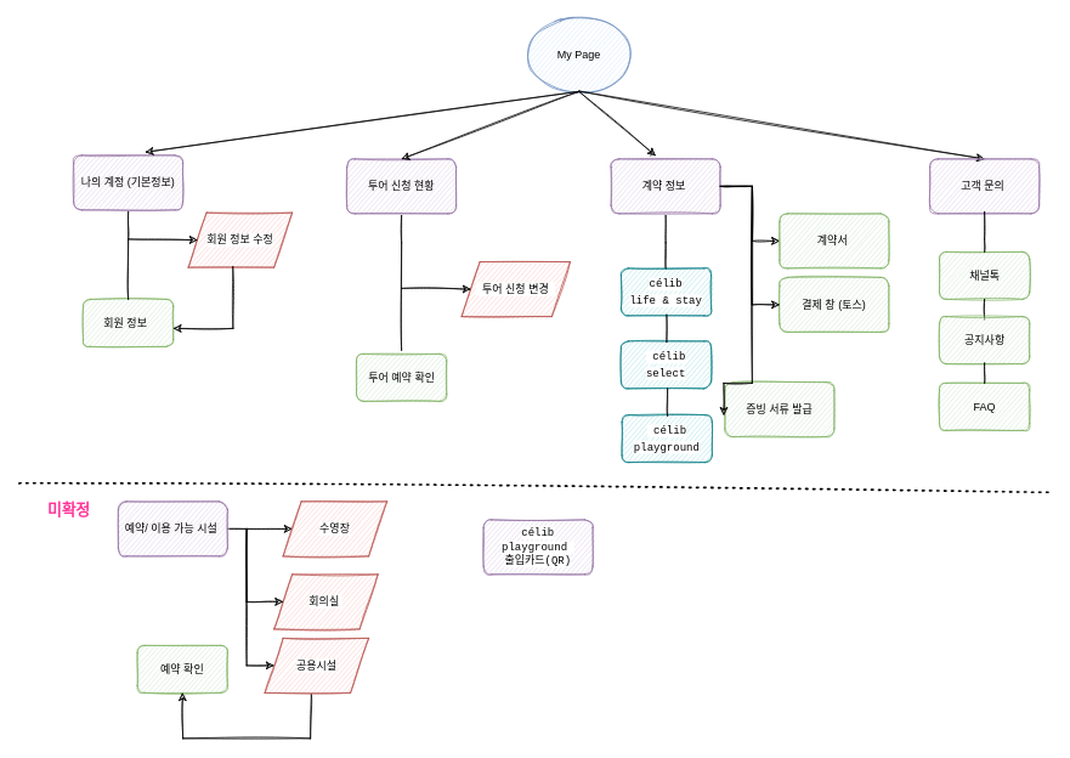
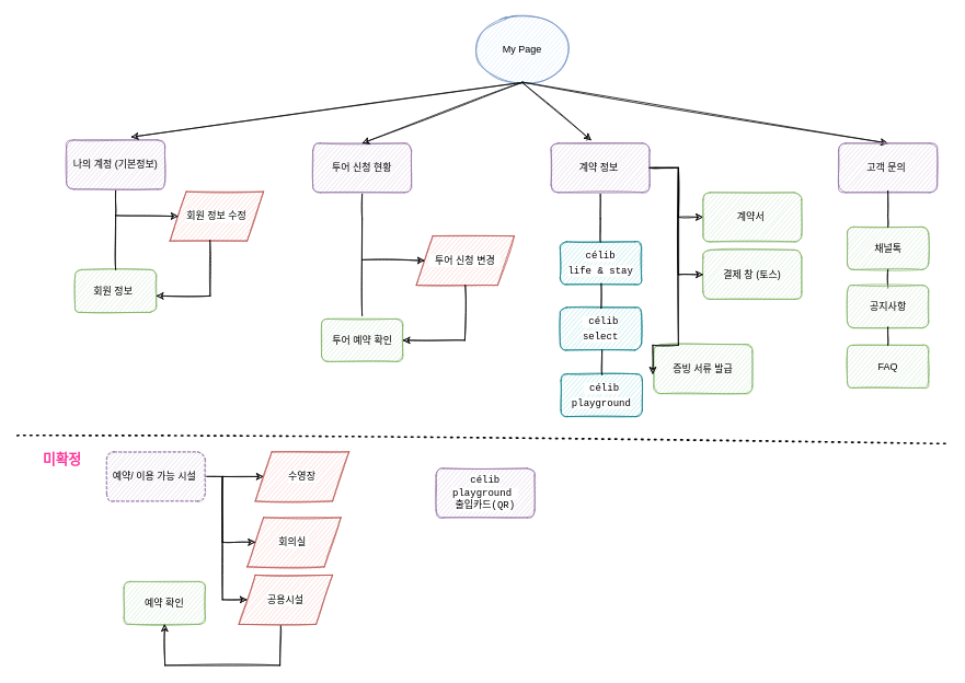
+ <mxCell id="24" value="" style="endArrow=classic;html=1;rounded=0;sketch=1;fontColor=#000000;entryX=1;entryY=0.5;entryDx=0;entryDy=0;exitX=0.5;exitY=1;exitDx=0;exitDy=0;" edge="1" parent="1" source="22" target="4"><mxGeometry width="50" height="50" relative="1" as="geometry"><mxPoint x="545" y="347" as="sourcePoint" /><mxPoint x="545" y="414" as="targetPoint" /><Array as="points"><mxPoint x="565" y="414" /></Array></mxGeometry></mxCell>
- <mxCell id="41" value="예약/ 이용 가능 시설&amp;nbsp;" style="rounded=1;whiteSpace=wrap;html=1;sketch=1;fillColor=#e1d5e7;strokeColor=#9673a6;" vertex="1" parent="1"><mxGeometry x="129" y="550" width="120" height="60" as="geometry" /></mxCell>
+ <mxCell id="41" value="예약/ 이용 가능 시설&amp;nbsp;" style="rounded=1;whiteSpace=wrap;html=1;sketch=1;fillColor=#e1d5e7;strokeColor=#9673a6;dashed=1;" vertex="1" parent="1"><mxGeometry x="129" y="550" width="120" height="60" as="geometry" /></mxCell>
